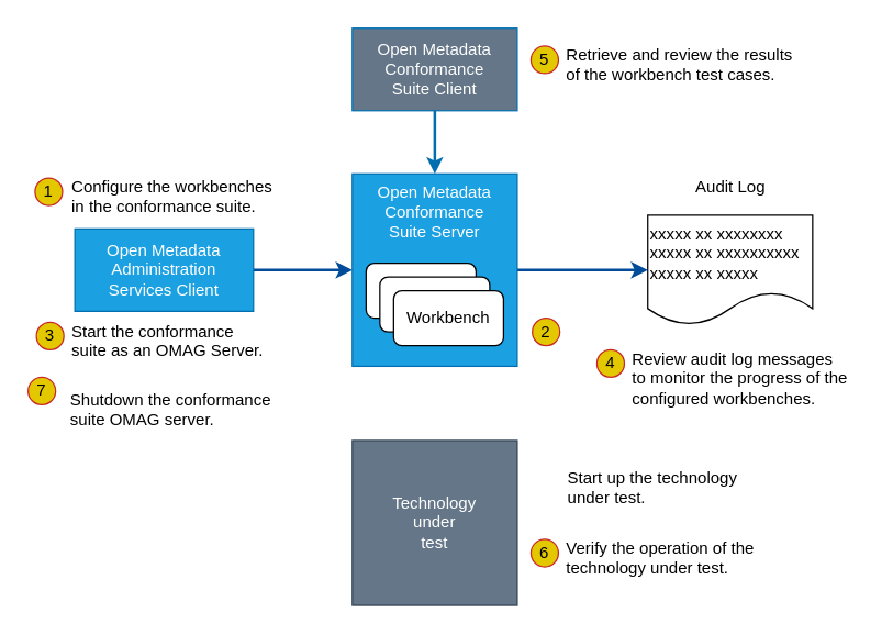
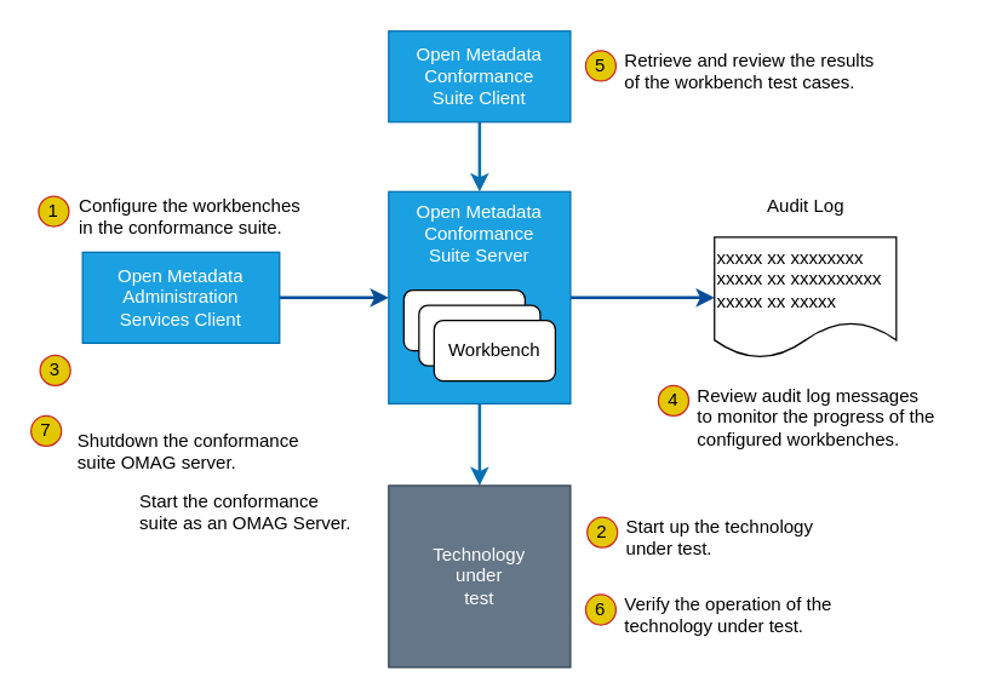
- <mxCell id="7" value="Open Metadata&lt;br&gt;Conformance&lt;br&gt;Suite Client&lt;br&gt;" style="rounded=0;whiteSpace=wrap;html=1;fillColor=#647687;strokeColor=#006EAF;fontColor=#ffffff;" parent="1" vertex="1"><mxGeometry x="256" y="20" width="120" height="60" as="geometry" /></mxCell>
+ <mxCell id="7" value="Open Metadata&lt;br&gt;Conformance&lt;br&gt;Suite Client&lt;br&gt;" style="rounded=0;whiteSpace=wrap;html=1;fillColor=#1ba1e2;strokeColor=#006EAF;fontColor=#ffffff;" parent="1" vertex="1"><mxGeometry x="256" y="20" width="120" height="60" as="geometry" /></mxCell>
- <mxCell id="28" value="2" style="ellipse;whiteSpace=wrap;html=1;aspect=fixed;fillColor=#e3c800;strokeColor=#C72828;fontColor=#000000;" parent="1" vertex="1"><mxGeometry x="387" y="231" width="20" height="20" as="geometry" /></mxCell>
+ <mxCell id="28" value="2" style="ellipse;whiteSpace=wrap;html=1;aspect=fixed;fillColor=#e3c800;strokeColor=#C72828;fontColor=#000000;" parent="1" vertex="1"><mxGeometry x="387" y="341" width="20" height="20" as="geometry" /></mxCell>
- <mxCell id="15" value="Start the conformance&lt;br&gt;suite as an OMAG Server.&lt;br&gt;" style="text;html=1;resizable=0;points=[];autosize=1;align=left;verticalAlign=top;spacingTop=-4;" parent="1" vertex="1"><mxGeometry x="50" y="231" width="150" height="30" as="geometry" /></mxCell>
+ <mxCell id="15" value="Start the conformance&lt;br&gt;suite as an OMAG Server.&lt;br&gt;" style="text;html=1;resizable=0;points=[];autosize=1;align=left;verticalAlign=top;spacingTop=-4;" parent="1" vertex="1"><mxGeometry x="90" y="321" width="150" height="30" as="geometry" /></mxCell>
+ <mxCell id="3" style="edgeStyle=orthogonalEdgeStyle;rounded=0;html=1;exitX=0.5;exitY=1;exitDx=0;exitDy=0;jettySize=auto;orthogonalLoop=1;fillColor=#1ba1e2;strokeColor=#006EAF;strokeWidth=2;" parent="1" source="5" target="2" edge="1"><mxGeometry relative="1" as="geometry" /></mxCell>
